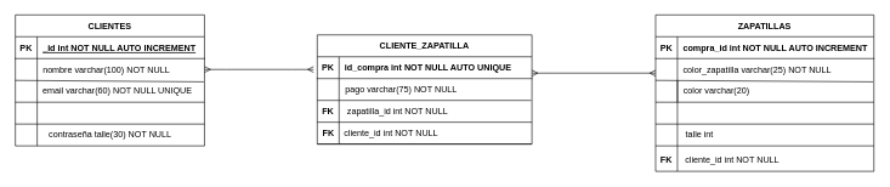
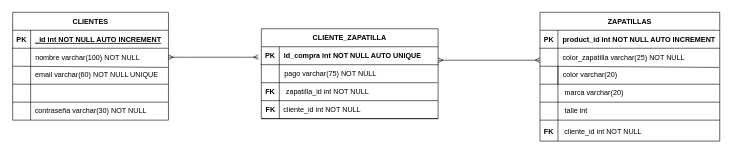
- <mxCell id="18" value="compra_id int NOT NULL AUTO INCREMENT" style="shape=partialRectangle;overflow=hidden;connectable=0;fillColor=none;top=0;left=0;bottom=0;right=0;align=left;spacingLeft=6;fontStyle=1;" vertex="1" parent="16"><mxGeometry x="30" width="270" height="30" as="geometry"><mxRectangle width="270" height="30" as="alternateBounds" /></mxGeometry></mxCell>
+ <mxCell id="18" value="product_id int NOT NULL AUTO INCREMENT" style="shape=partialRectangle;overflow=hidden;connectable=0;fillColor=none;top=0;left=0;bottom=0;right=0;align=left;spacingLeft=6;fontStyle=1;" vertex="1" parent="16"><mxGeometry x="30" width="270" height="30" as="geometry"><mxRectangle width="270" height="30" as="alternateBounds" /></mxGeometry></mxCell>
+ <mxCell id="29" value="marca varchar(20)" style="text;html=1;align=center;verticalAlign=middle;resizable=0;points=[];autosize=1;strokeColor=none;fillColor=none;" vertex="1" parent="1"><mxGeometry x="930" y="140" width="120" height="30" as="geometry" /></mxCell>
- <mxCell id="14" value="contraseña talle(30) NOT NULL" style="text;html=1;align=center;verticalAlign=middle;resizable=0;points=[];autosize=1;strokeColor=none;fillColor=none;" vertex="1" parent="1"><mxGeometry x="45" y="170" width="210" height="30" as="geometry" /></mxCell>
+ <mxCell id="14" value="contraseña varchar(30) NOT NULL" style="text;html=1;align=center;verticalAlign=middle;resizable=0;points=[];autosize=1;strokeColor=none;fillColor=none;" vertex="1" parent="1"><mxGeometry x="45" y="170" width="210" height="30" as="geometry" /></mxCell>
